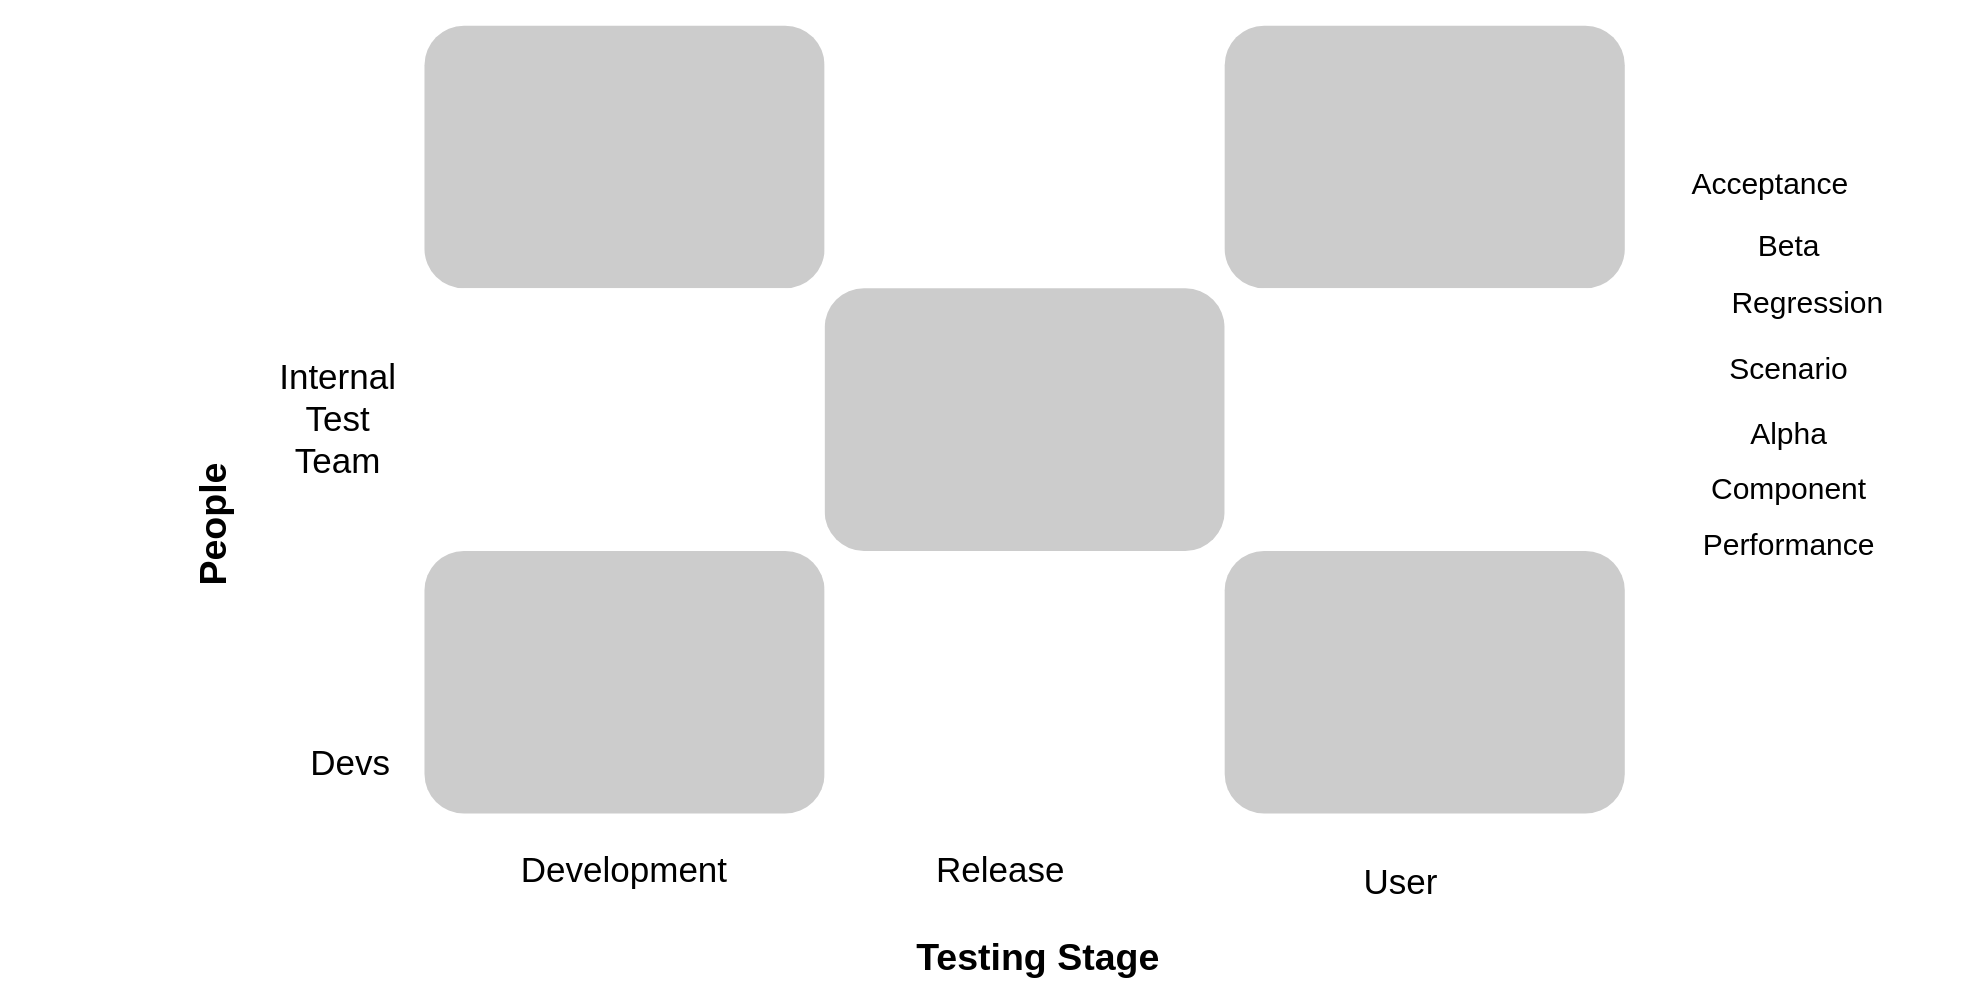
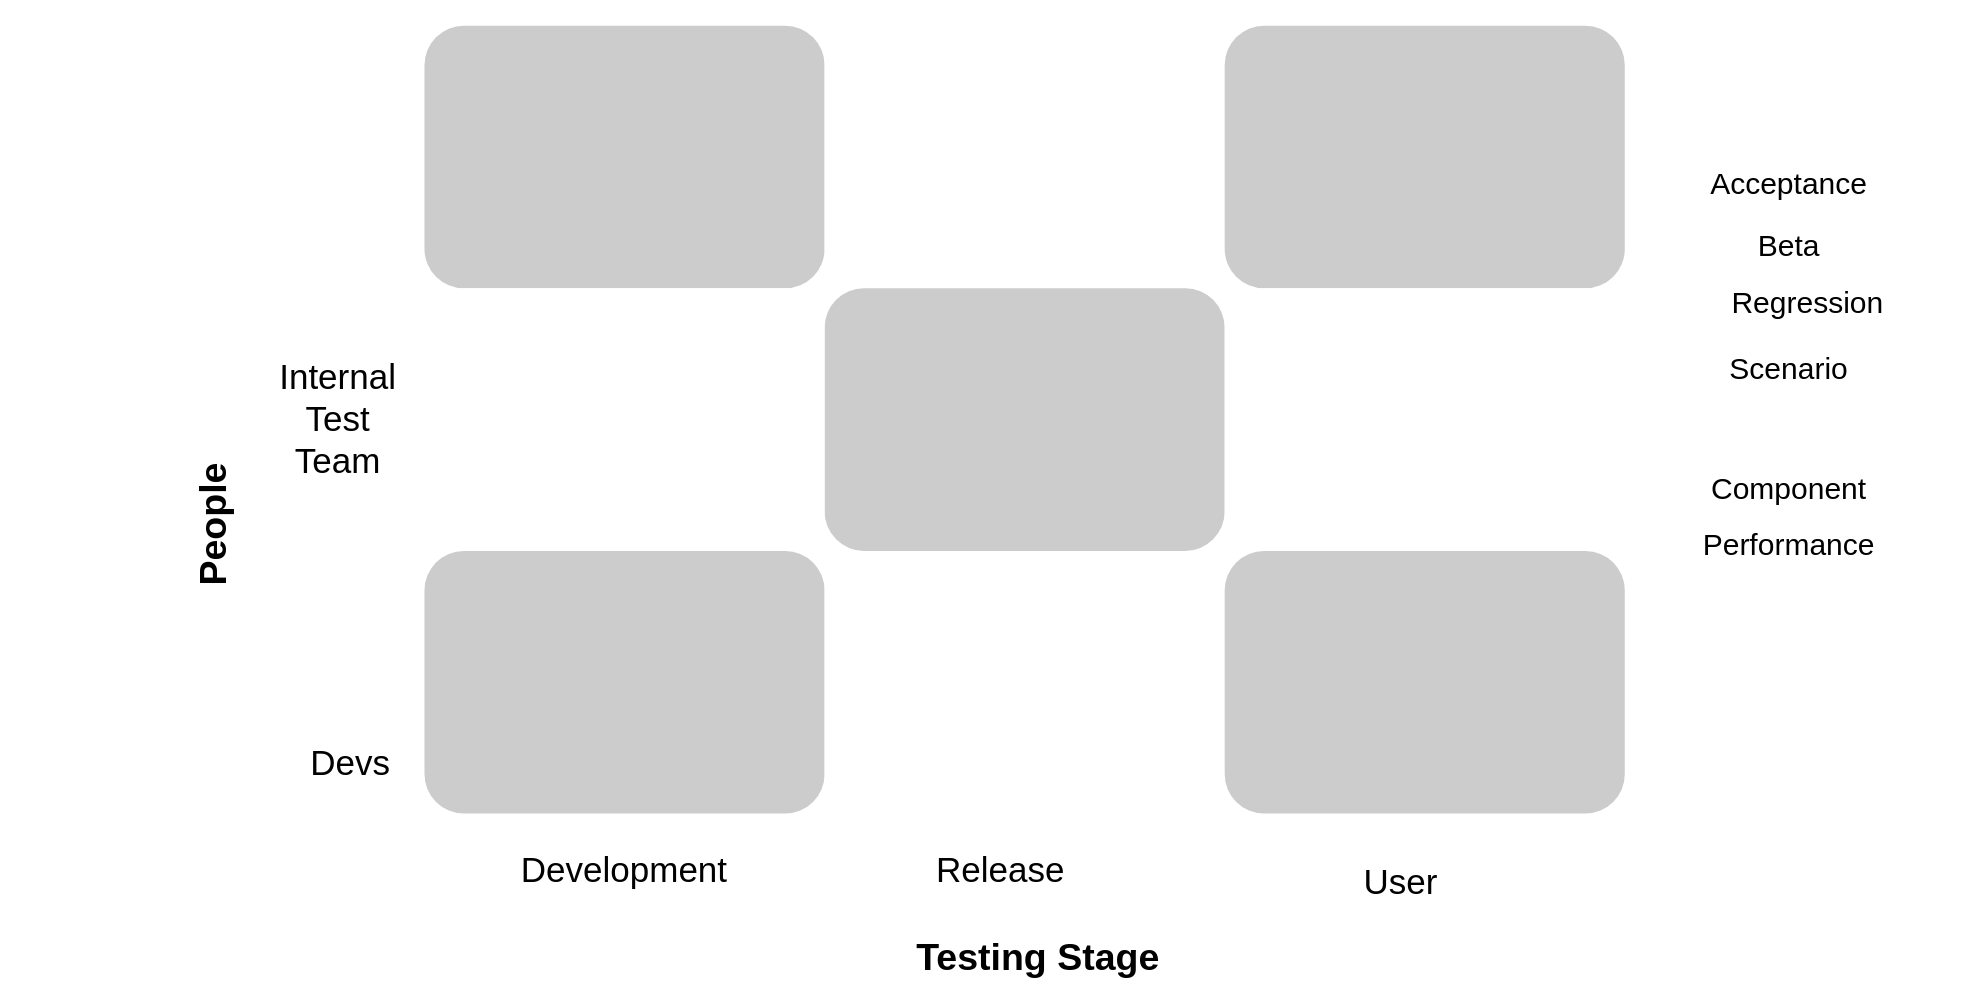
- <mxCell id="22" value="&lt;font style=&quot;font-size: 24px;&quot;&gt;Acceptance&lt;/font&gt;" style="text;html=1;strokeColor=none;fillColor=none;align=center;verticalAlign=middle;whiteSpace=wrap;rounded=0;fontSize=28;fontColor=#000000;" parent="1" vertex="1"><mxGeometry x="1305" y="130" width="221" height="30" as="geometry" /></mxCell>
+ <mxCell id="22" value="&lt;font style=&quot;font-size: 24px;&quot;&gt;Acceptance&lt;/font&gt;" style="text;html=1;strokeColor=none;fillColor=none;align=center;verticalAlign=middle;whiteSpace=wrap;rounded=0;fontSize=28;fontColor=#000000;" parent="1" vertex="1"><mxGeometry x="1320" y="130" width="221" height="30" as="geometry" /></mxCell>
- <mxCell id="20" value="&lt;font style=&quot;font-size: 24px;&quot;&gt;Alpha&lt;/font&gt;" style="text;html=1;strokeColor=none;fillColor=none;align=center;verticalAlign=middle;whiteSpace=wrap;rounded=0;fontSize=28;fontColor=#000000;" parent="1" vertex="1"><mxGeometry x="1320" y="330" width="221" height="30" as="geometry" /></mxCell>
